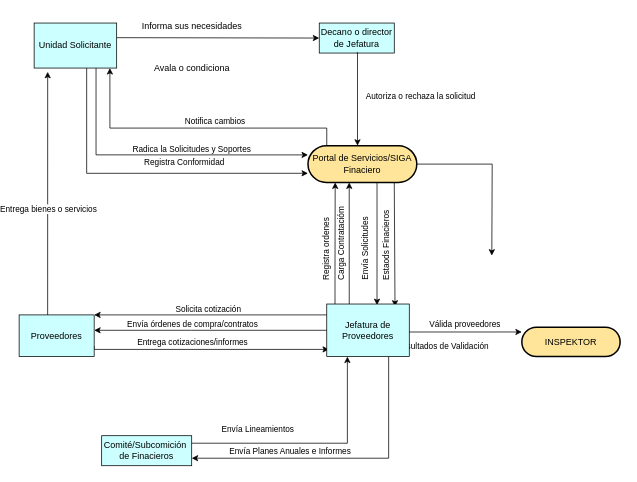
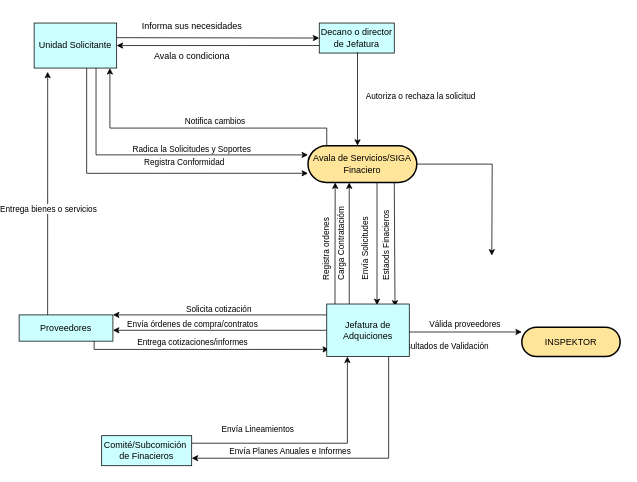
+ <mxCell id="13" style="edgeStyle=orthogonalEdgeStyle;rounded=0;orthogonalLoop=1;jettySize=auto;html=1;" edge="1" parent="1" source="14" target="9"><mxGeometry relative="1" as="geometry"><Array as="points"><mxPoint x="320" y="60" /><mxPoint x="320" y="60" /></Array></mxGeometry></mxCell>
- <mxCell id="31" value="Avala o condiciona" style="text;html=1;align=center;verticalAlign=middle;resizable=0;points=[];autosize=1;strokeColor=none;fillColor=none;" vertex="1" parent="1"><mxGeometry x="190" y="75" width="120" height="30" as="geometry" /></mxCell>
+ <mxCell id="31" value="Avala o condiciona" style="text;html=1;align=center;verticalAlign=middle;resizable=0;points=[];autosize=1;strokeColor=none;fillColor=none;" vertex="1" parent="1"><mxGeometry x="190" y="60" width="120" height="30" as="geometry" /></mxCell>
- <mxCell id="5" value="Portal de Servicios/SIGA Finaciero" style="rounded=1;whiteSpace=wrap;arcSize=50;strokeWidth=2;fillColor=#FFE599;" vertex="1" parent="1"><mxGeometry x="405" y="193.5" width="145" height="49" as="geometry" /></mxCell>
+ <mxCell id="5" value="Avala de Servicios/SIGA Finaciero" style="rounded=1;whiteSpace=wrap;arcSize=50;strokeWidth=2;fillColor=#FFE599;" vertex="1" parent="1"><mxGeometry x="405" y="193.5" width="145" height="49" as="geometry" /></mxCell>
- <mxCell id="40" value="Jefatura de Proveedores" style="rounded=0;whiteSpace=wrap;html=1;fillColor=#CCFFFF;" vertex="1" parent="1"><mxGeometry x="430" y="404.5" width="110" height="70" as="geometry" /></mxCell>
+ <mxCell id="40" value="Jefatura de Adquiciones" style="rounded=0;whiteSpace=wrap;html=1;fillColor=#CCFFFF;" vertex="1" parent="1"><mxGeometry x="430" y="404.5" width="110" height="70" as="geometry" /></mxCell>
- <mxCell id="18" value="Proveedores" style="rounded=0;whiteSpace=wrap;html=1;fillColor=#CCFFFF;" vertex="1" parent="1"><mxGeometry x="20" y="419" width="100" height="55.5" as="geometry" /></mxCell>
+ <mxCell id="18" value="Proveedores" style="rounded=0;whiteSpace=wrap;html=1;fillColor=#CCFFFF;" vertex="1" parent="1"><mxGeometry x="20" y="419" width="125" height="35" as="geometry" /></mxCell>
